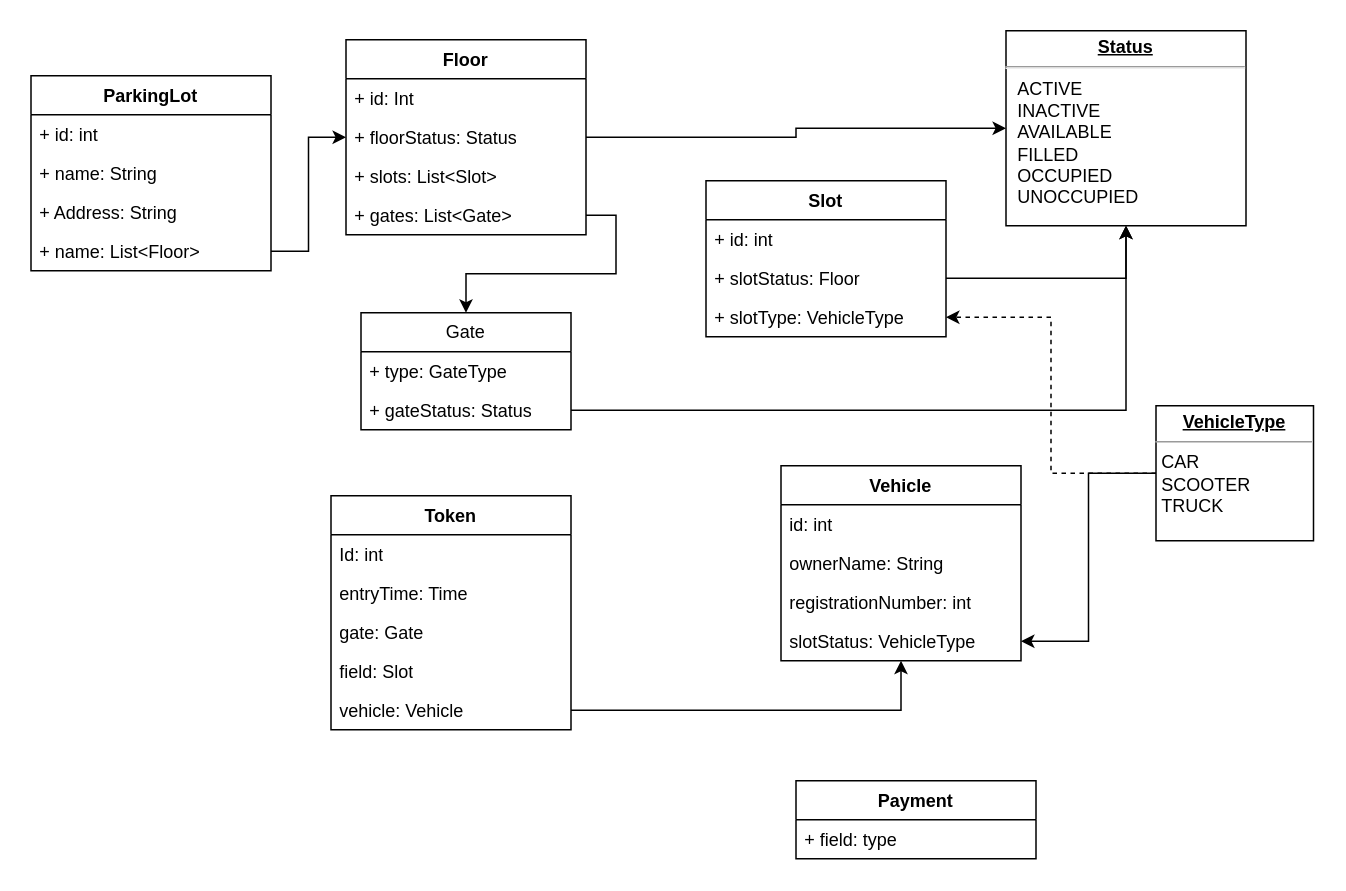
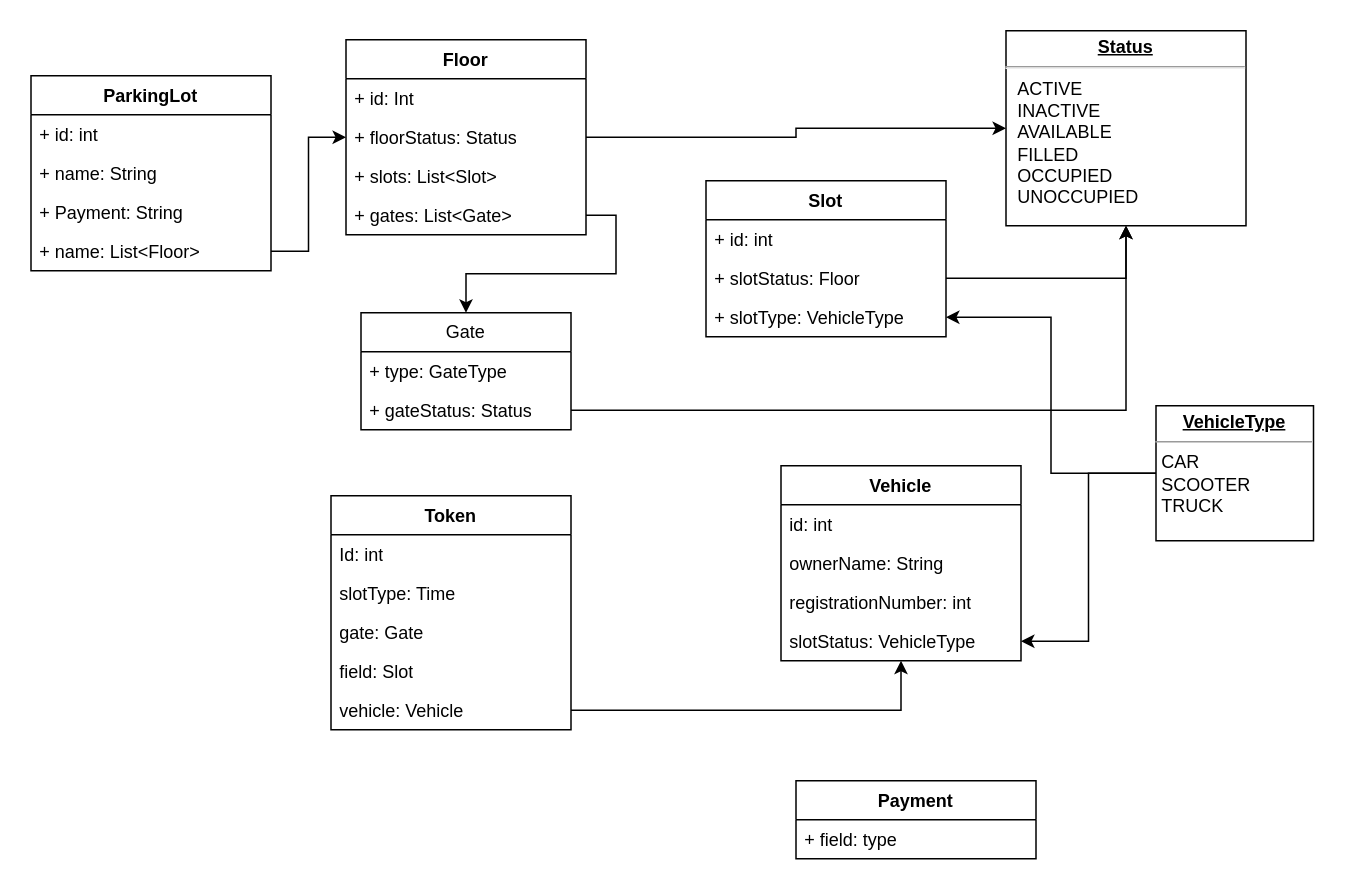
- <mxCell id="20" value="+ Address: String" style="text;strokeColor=none;fillColor=none;align=left;verticalAlign=top;spacingLeft=4;spacingRight=4;overflow=hidden;rotatable=0;points=[[0,0.5],[1,0.5]];portConstraint=eastwest;whiteSpace=wrap;html=1;" parent="17" vertex="1"><mxGeometry y="78" width="160" height="26" as="geometry" /></mxCell>
+ <mxCell id="20" value="+ Payment: String" style="text;strokeColor=none;fillColor=none;align=left;verticalAlign=top;spacingLeft=4;spacingRight=4;overflow=hidden;rotatable=0;points=[[0,0.5],[1,0.5]];portConstraint=eastwest;whiteSpace=wrap;html=1;" parent="17" vertex="1"><mxGeometry y="78" width="160" height="26" as="geometry" /></mxCell>
- <mxCell id="30" style="edgeStyle=orthogonalEdgeStyle;rounded=0;orthogonalLoop=1;jettySize=auto;html=1;exitX=0;exitY=0.5;exitDx=0;exitDy=0;dashed=1;" parent="1" source="31" target="16" edge="1"><mxGeometry relative="1" as="geometry" /></mxCell>
+ <mxCell id="30" style="edgeStyle=orthogonalEdgeStyle;rounded=0;orthogonalLoop=1;jettySize=auto;html=1;exitX=0;exitY=0.5;exitDx=0;exitDy=0;" parent="1" source="31" target="16" edge="1"><mxGeometry relative="1" as="geometry" /></mxCell>
- <mxCell id="4" value="entryTime: Time" style="text;strokeColor=none;fillColor=none;align=left;verticalAlign=top;spacingLeft=4;spacingRight=4;overflow=hidden;rotatable=0;points=[[0,0.5],[1,0.5]];portConstraint=eastwest;whiteSpace=wrap;html=1;" parent="2" vertex="1"><mxGeometry y="52" width="160" height="26" as="geometry" /></mxCell>
+ <mxCell id="4" value="slotType: Time" style="text;strokeColor=none;fillColor=none;align=left;verticalAlign=top;spacingLeft=4;spacingRight=4;overflow=hidden;rotatable=0;points=[[0,0.5],[1,0.5]];portConstraint=eastwest;whiteSpace=wrap;html=1;" parent="2" vertex="1"><mxGeometry y="52" width="160" height="26" as="geometry" /></mxCell>
